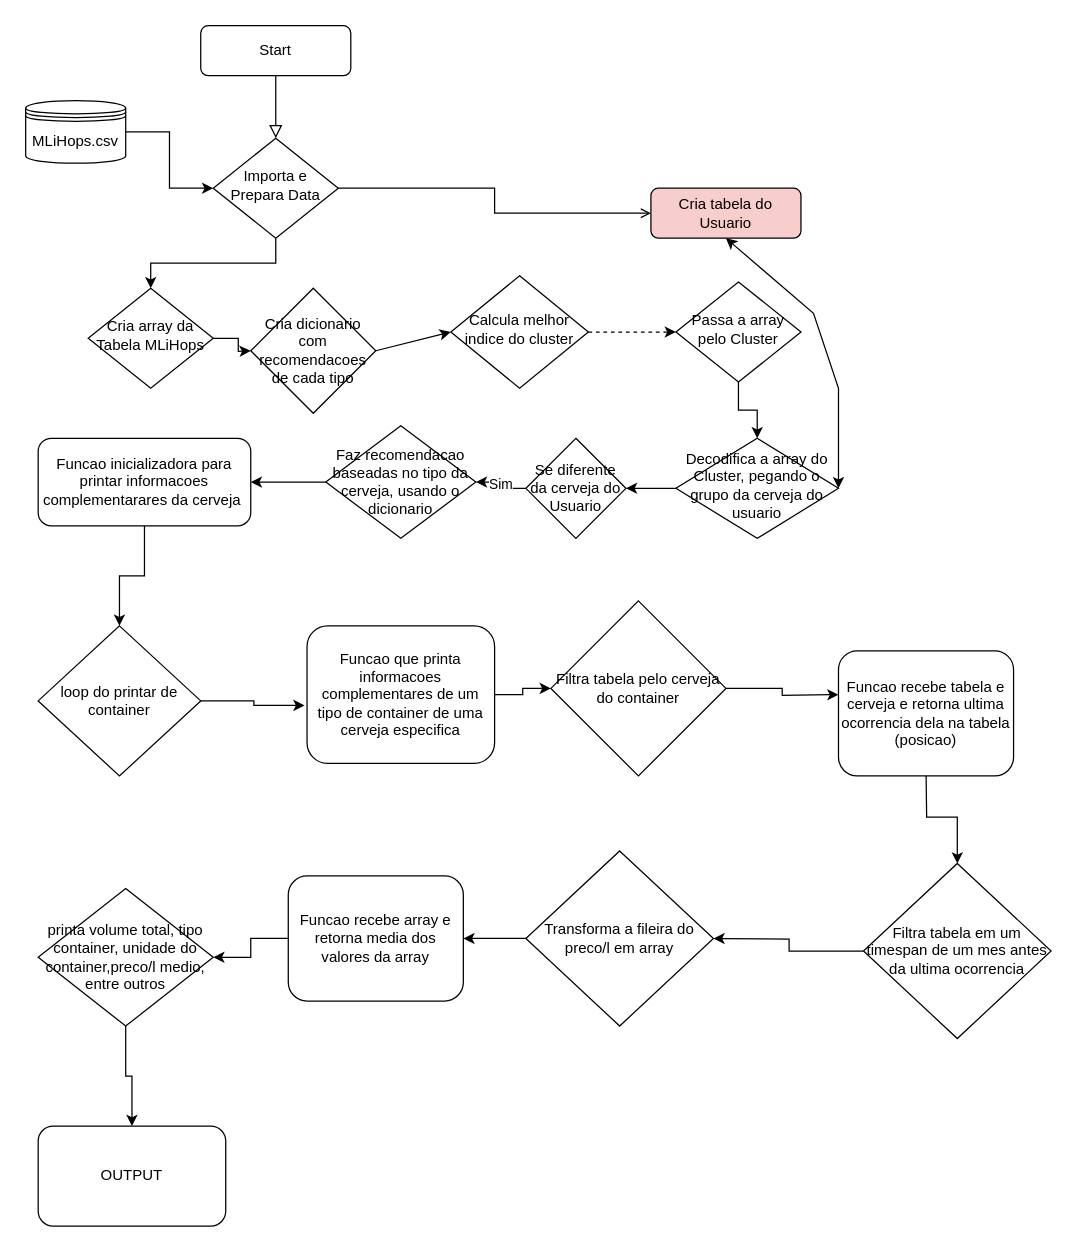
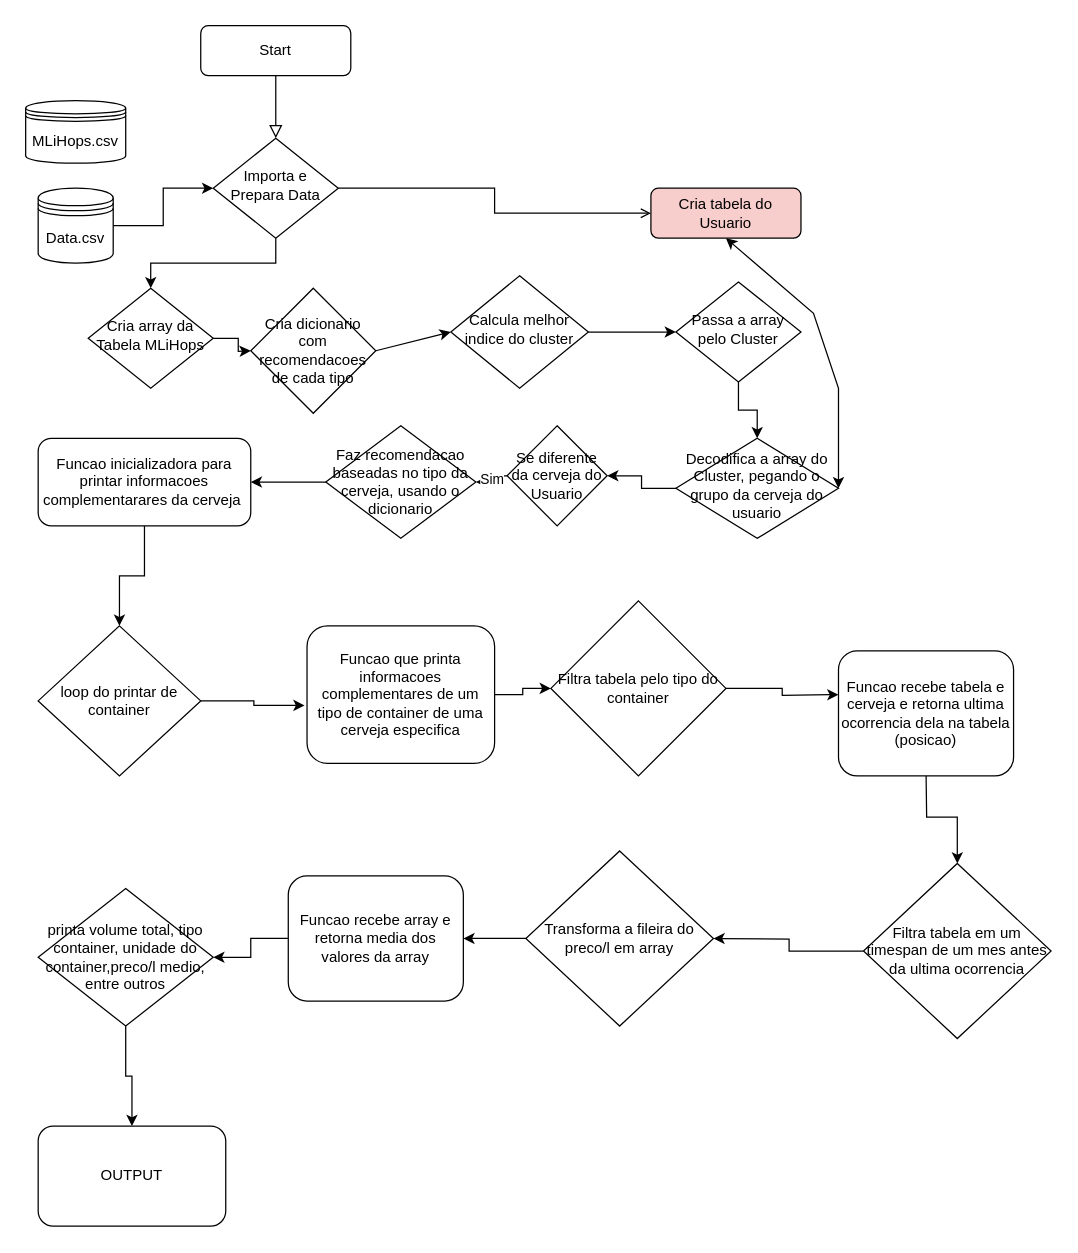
- <mxCell id="10" value="" style="edgeStyle=orthogonalEdgeStyle;rounded=0;orthogonalLoop=1;jettySize=auto;html=1;" parent="1" source="11" target="4" edge="1"><mxGeometry relative="1" as="geometry" /></mxCell>
+ <mxCell id="9" value="Data.csv" style="shape=datastore;whiteSpace=wrap;html=1;" parent="1" vertex="1"><mxGeometry x="30" y="150" width="60" height="60" as="geometry" /></mxCell>
+ <mxCell id="8" value="" style="edgeStyle=orthogonalEdgeStyle;rounded=0;orthogonalLoop=1;jettySize=auto;html=1;" parent="1" source="9" target="4" edge="1"><mxGeometry relative="1" as="geometry" /></mxCell>
- <mxCell id="15" value="" style="endArrow=classic;html=1;rounded=0;edgeStyle=orthogonalEdgeStyle;exitX=1;exitY=0.5;exitDx=0;exitDy=0;entryX=0;entryY=0.5;entryDx=0;entryDy=0;dashed=1;" parent="1" source="14" target="17" edge="1"><mxGeometry width="50" height="50" relative="1" as="geometry"><mxPoint x="460" y="260" as="sourcePoint" /><mxPoint x="530" y="260" as="targetPoint" /></mxGeometry></mxCell>
+ <mxCell id="15" value="" style="endArrow=classic;html=1;rounded=0;edgeStyle=orthogonalEdgeStyle;exitX=1;exitY=0.5;exitDx=0;exitDy=0;entryX=0;entryY=0.5;entryDx=0;entryDy=0;" parent="1" source="14" target="17" edge="1"><mxGeometry width="50" height="50" relative="1" as="geometry"><mxPoint x="460" y="260" as="sourcePoint" /><mxPoint x="530" y="260" as="targetPoint" /></mxGeometry></mxCell>
- <mxCell id="22" value="Se diferente da cerveja do Usuario" style="rhombus;whiteSpace=wrap;html=1;" parent="1" vertex="1"><mxGeometry x="420" y="350" width="80" height="80" as="geometry" /></mxCell>
+ <mxCell id="22" value="Se diferente da cerveja do Usuario" style="rhombus;whiteSpace=wrap;html=1;" parent="1" vertex="1"><mxGeometry x="405" y="340" width="80" height="80" as="geometry" /></mxCell>
- <mxCell id="31" value="Filtra tabela pelo cerveja do container" style="rhombus;whiteSpace=wrap;html=1;" parent="1" vertex="1"><mxGeometry x="440" y="480" width="140" height="140" as="geometry" /></mxCell>
+ <mxCell id="31" value="Filtra tabela pelo tipo do container" style="rhombus;whiteSpace=wrap;html=1;" parent="1" vertex="1"><mxGeometry x="440" y="480" width="140" height="140" as="geometry" /></mxCell>
